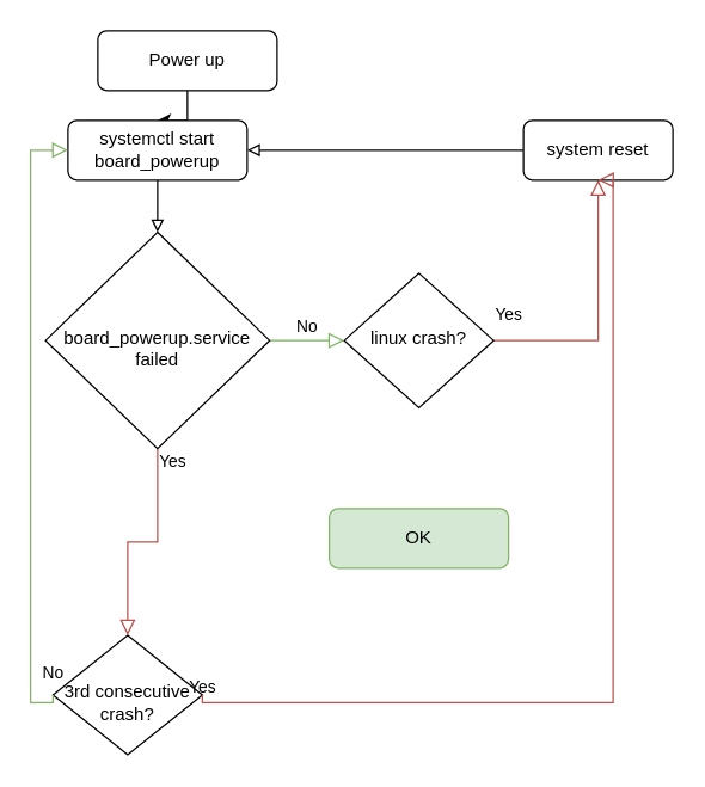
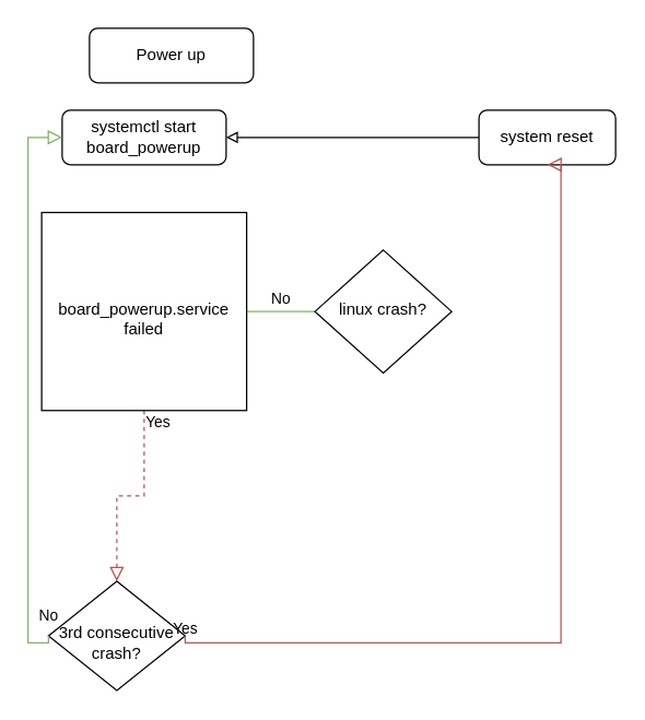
- <mxCell id="2" value="" style="edgeStyle=orthogonalEdgeStyle;rounded=0;orthogonalLoop=1;jettySize=auto;html=1;" edge="1" parent="1" source="3" target="14"><mxGeometry relative="1" as="geometry" /></mxCell>
- <mxCell id="13" style="edgeStyle=orthogonalEdgeStyle;rounded=0;orthogonalLoop=1;jettySize=auto;html=1;exitX=0.5;exitY=1;exitDx=0;exitDy=0;endArrow=block;endFill=0;" edge="1" parent="1" source="14" target="6"><mxGeometry relative="1" as="geometry" /></mxCell>
- <mxCell id="7" value="Yes" style="edgeStyle=orthogonalEdgeStyle;rounded=0;html=1;jettySize=auto;orthogonalLoop=1;fontSize=11;endArrow=block;endFill=0;endSize=8;strokeWidth=1;shadow=0;labelBackgroundColor=none;fillColor=#f8cecc;strokeColor=#b85450;" edge="1" parent="1" source="8" target="11"><mxGeometry x="-0.887" y="18" relative="1" as="geometry"><mxPoint as="offset" /></mxGeometry></mxCell>
- <mxCell id="6" value="&lt;br&gt;board_powerup.service failed" style="rhombus;whiteSpace=wrap;html=1;shadow=0;fontFamily=Helvetica;fontSize=12;align=center;strokeWidth=1;spacing=6;spacingTop=-4;" parent="1" vertex="1"><mxGeometry x="30" y="155" width="150" height="145" as="geometry" /></mxCell>
+ <mxCell id="6" value="&lt;br&gt;board_powerup.service failed" style="whiteSpace=wrap;html=1;shadow=0;fontFamily=Helvetica;fontSize=12;align=center;strokeWidth=1;spacing=6;spacingTop=-4;rounded=0;" parent="1" vertex="1"><mxGeometry x="30" y="155" width="150" height="145" as="geometry" /></mxCell>
- <mxCell id="5" value="No" style="edgeStyle=orthogonalEdgeStyle;rounded=0;html=1;jettySize=auto;orthogonalLoop=1;fontSize=11;endArrow=block;endFill=0;endSize=8;strokeWidth=1;shadow=0;labelBackgroundColor=none;fillColor=#d5e8d4;strokeColor=#82b366;entryX=0;entryY=0.5;entryDx=0;entryDy=0;" parent="1" source="6" target="8" edge="1"><mxGeometry y="10" relative="1" as="geometry"><mxPoint as="offset" /><mxPoint x="220" y="230" as="targetPoint" /></mxGeometry></mxCell>
+ <mxCell id="5" value="No" style="edgeStyle=orthogonalEdgeStyle;rounded=0;html=1;jettySize=auto;orthogonalLoop=1;fontSize=11;endArrow=none;endFill=0;endSize=8;strokeWidth=1;shadow=0;labelBackgroundColor=none;fillColor=#d5e8d4;strokeColor=#82b366;entryX=0;entryY=0.5;entryDx=0;entryDy=0;" parent="1" source="6" target="8" edge="1"><mxGeometry y="10" relative="1" as="geometry"><mxPoint as="offset" /><mxPoint x="220" y="230" as="targetPoint" /></mxGeometry></mxCell>
- <mxCell id="9" value="OK" style="rounded=1;whiteSpace=wrap;html=1;fontSize=12;glass=0;strokeWidth=1;shadow=0;fillColor=#d5e8d4;strokeColor=#82b366;" vertex="1" parent="1"><mxGeometry x="220" y="340" width="120" height="40" as="geometry" /></mxCell>
- <mxCell id="4" value="Yes" style="rounded=0;html=1;jettySize=auto;orthogonalLoop=1;fontSize=11;endArrow=block;endFill=0;endSize=8;strokeWidth=1;shadow=0;labelBackgroundColor=none;edgeStyle=orthogonalEdgeStyle;entryX=0.5;entryY=0;entryDx=0;entryDy=0;fillColor=#f8cecc;strokeColor=#b85450;" parent="1" source="6" target="12" edge="1"><mxGeometry x="-0.882" y="10" relative="1" as="geometry"><mxPoint as="offset" /><mxPoint x="100" y="280" as="targetPoint" /><Array as="points" /></mxGeometry></mxCell>
+ <mxCell id="4" value="Yes" style="rounded=0;html=1;jettySize=auto;orthogonalLoop=1;fontSize=11;endArrow=block;endFill=0;endSize=8;strokeWidth=1;shadow=0;labelBackgroundColor=none;edgeStyle=orthogonalEdgeStyle;entryX=0.5;entryY=0;entryDx=0;entryDy=0;fillColor=#f8cecc;strokeColor=#b85450;dashed=1;" parent="1" source="6" target="12" edge="1"><mxGeometry x="-0.882" y="10" relative="1" as="geometry"><mxPoint as="offset" /><mxPoint x="100" y="280" as="targetPoint" /><Array as="points" /></mxGeometry></mxCell>
